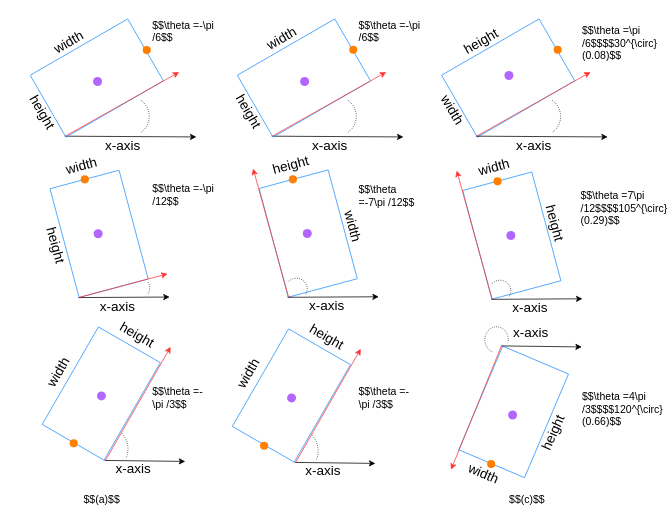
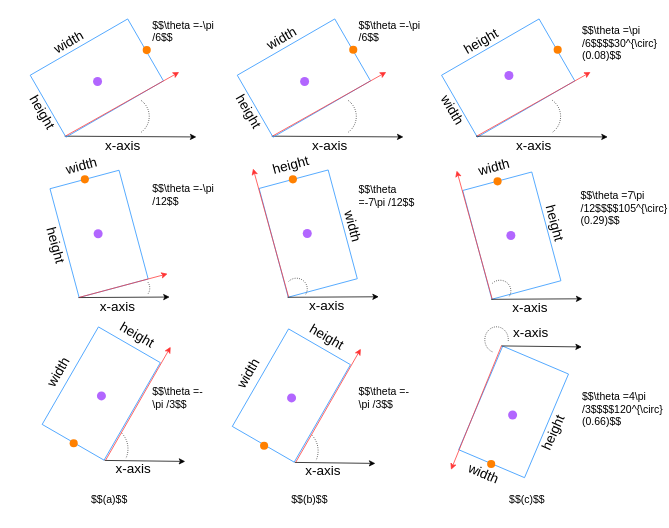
- <mxCell id="92" value="$$(a)$$" style="text;html=1;align=center;verticalAlign=middle;resizable=0;points=[];autosize=1;strokeColor=none;fillColor=none;fontSize=14;" vertex="1" parent="1"><mxGeometry x="99.51" y="651.25" width="70" height="30" as="geometry" /></mxCell>
+ <mxCell id="92" value="$$(a)$$" style="text;html=1;align=center;verticalAlign=middle;resizable=0;points=[];autosize=1;strokeColor=none;fillColor=none;fontSize=14;" vertex="1" parent="1"><mxGeometry x="109.51" y="651.25" width="70" height="30" as="geometry" /></mxCell>
+ <mxCell id="93" value="$$(b)$$" style="text;html=1;align=center;verticalAlign=middle;resizable=0;points=[];autosize=1;strokeColor=none;fillColor=none;fontSize=14;" vertex="1" parent="1"><mxGeometry x="377.25" y="651.25" width="70" height="30" as="geometry" /></mxCell>
